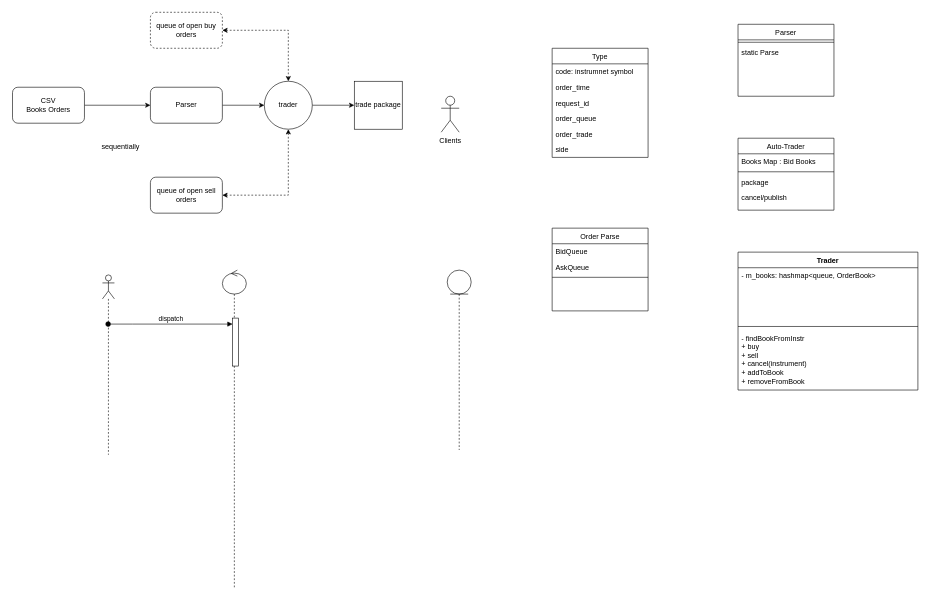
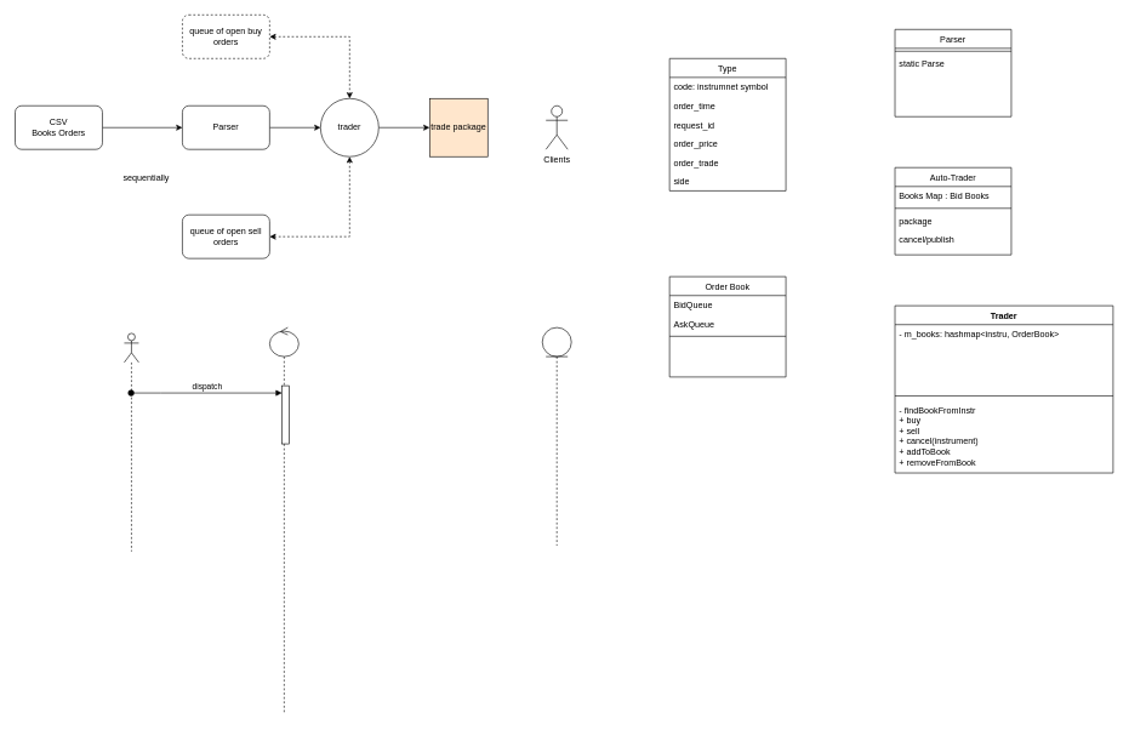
- <mxCell id="32" value="trade package" style="whiteSpace=wrap;html=1;aspect=fixed;" parent="1" vertex="1"><mxGeometry x="590" y="135" width="80" height="80" as="geometry" /></mxCell>
+ <mxCell id="32" value="trade package" style="whiteSpace=wrap;html=1;aspect=fixed;fillColor=#ffe6cc;" parent="1" vertex="1"><mxGeometry x="590" y="135" width="80" height="80" as="geometry" /></mxCell>
- <mxCell id="33" value="Clients" style="shape=umlActor;verticalLabelPosition=bottom;verticalAlign=top;html=1;outlineConnect=0;" parent="1" vertex="1"><mxGeometry x="735" y="160" width="30" height="60" as="geometry" /></mxCell>
+ <mxCell id="33" value="Clients" style="shape=umlActor;verticalLabelPosition=bottom;verticalAlign=top;html=1;outlineConnect=0;" parent="1" vertex="1"><mxGeometry x="750" y="145" width="30" height="60" as="geometry" /></mxCell>
- <mxCell id="6" value="order_queue" style="text;align=left;verticalAlign=top;spacingLeft=4;spacingRight=4;overflow=hidden;rotatable=0;points=[[0,0.5],[1,0.5]];portConstraint=eastwest;" parent="2" vertex="1"><mxGeometry y="104" width="160" height="26" as="geometry" /></mxCell>
+ <mxCell id="6" value="order_price" style="text;align=left;verticalAlign=top;spacingLeft=4;spacingRight=4;overflow=hidden;rotatable=0;points=[[0,0.5],[1,0.5]];portConstraint=eastwest;" parent="2" vertex="1"><mxGeometry y="104" width="160" height="26" as="geometry" /></mxCell>
- <mxCell id="9" value="Order Parse" style="swimlane;fontStyle=0;align=center;verticalAlign=top;childLayout=stackLayout;horizontal=1;startSize=26;horizontalStack=0;resizeParent=1;resizeLast=0;collapsible=1;marginBottom=0;rounded=0;shadow=0;strokeWidth=1;" parent="1" vertex="1"><mxGeometry x="920" y="380" width="160" height="138" as="geometry"><mxRectangle x="130" y="380" width="160" height="26" as="alternateBounds" /></mxGeometry></mxCell>
+ <mxCell id="9" value="Order Book" style="swimlane;fontStyle=0;align=center;verticalAlign=top;childLayout=stackLayout;horizontal=1;startSize=26;horizontalStack=0;resizeParent=1;resizeLast=0;collapsible=1;marginBottom=0;rounded=0;shadow=0;strokeWidth=1;" parent="1" vertex="1"><mxGeometry x="920" y="380" width="160" height="138" as="geometry"><mxRectangle x="130" y="380" width="160" height="26" as="alternateBounds" /></mxGeometry></mxCell>
- <mxCell id="40" value="- m_books: hashmap&amp;lt;queue, OrderBook&amp;gt;" style="text;strokeColor=none;fillColor=none;align=left;verticalAlign=top;spacingLeft=4;spacingRight=4;overflow=hidden;rotatable=0;points=[[0,0.5],[1,0.5]];portConstraint=eastwest;whiteSpace=wrap;html=1;" parent="39" vertex="1"><mxGeometry y="26" width="300" height="92" as="geometry" /></mxCell>
+ <mxCell id="40" value="- m_books: hashmap&amp;lt;instru, OrderBook&amp;gt;" style="text;strokeColor=none;fillColor=none;align=left;verticalAlign=top;spacingLeft=4;spacingRight=4;overflow=hidden;rotatable=0;points=[[0,0.5],[1,0.5]];portConstraint=eastwest;whiteSpace=wrap;html=1;" parent="39" vertex="1"><mxGeometry y="26" width="300" height="92" as="geometry" /></mxCell>
